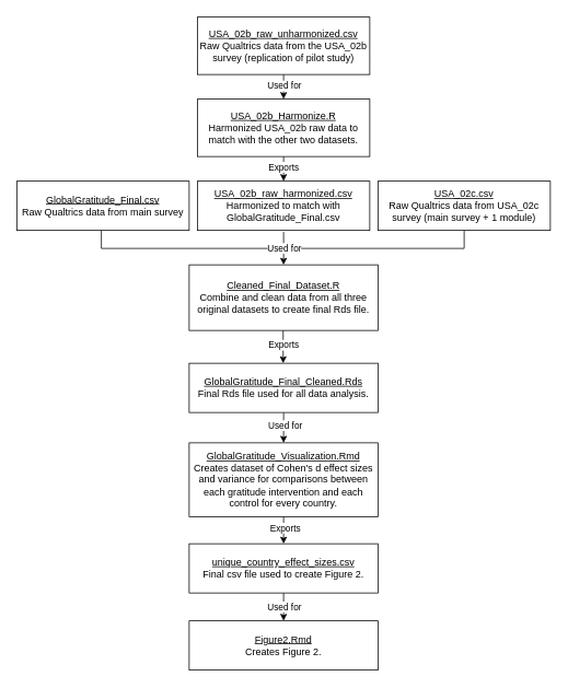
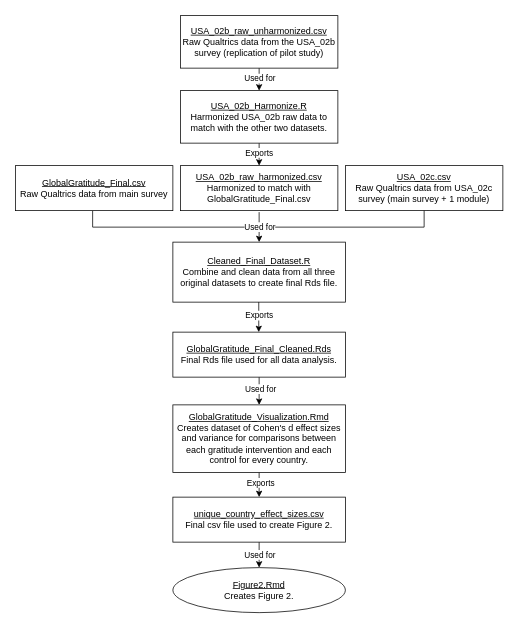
- <mxCell id="23" value="&lt;div&gt;&lt;u&gt;Figure2.Rmd&lt;/u&gt;&lt;/div&gt;&lt;div&gt;Creates Figure 2.&lt;/div&gt;" style="rounded=0;whiteSpace=wrap;html=1;" vertex="1" parent="1"><mxGeometry x="230" y="756" width="230" height="60" as="geometry" /></mxCell>
+ <mxCell id="23" value="&lt;div&gt;&lt;u&gt;Figure2.Rmd&lt;/u&gt;&lt;/div&gt;&lt;div&gt;Creates Figure 2.&lt;/div&gt;" style="ellipse;whiteSpace=wrap;html=1;" vertex="1" parent="1"><mxGeometry x="230" y="756" width="230" height="60" as="geometry" /></mxCell>
